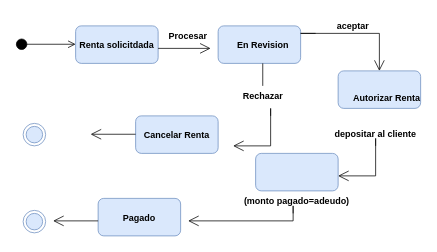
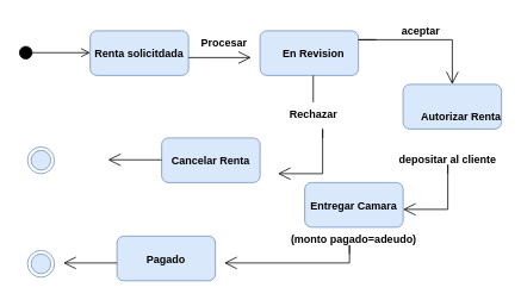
+ <mxCell id="13" value="Entregar Camara" style="text;align=center;fontStyle=1;verticalAlign=middle;spacingLeft=3;spacingRight=3;strokeColor=none;rotatable=0;points=[[0,0.5],[1,0.5]];portConstraint=eastwest;" vertex="1" parent="1"><mxGeometry x="355" y="216" width="80" height="26" as="geometry" /></mxCell>
